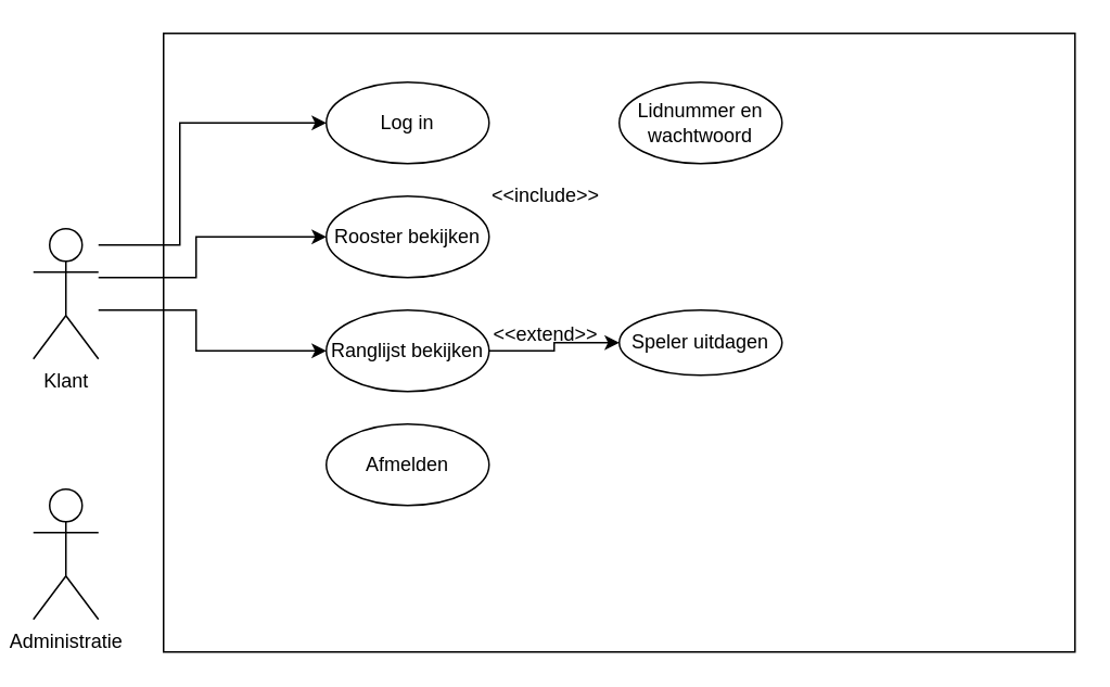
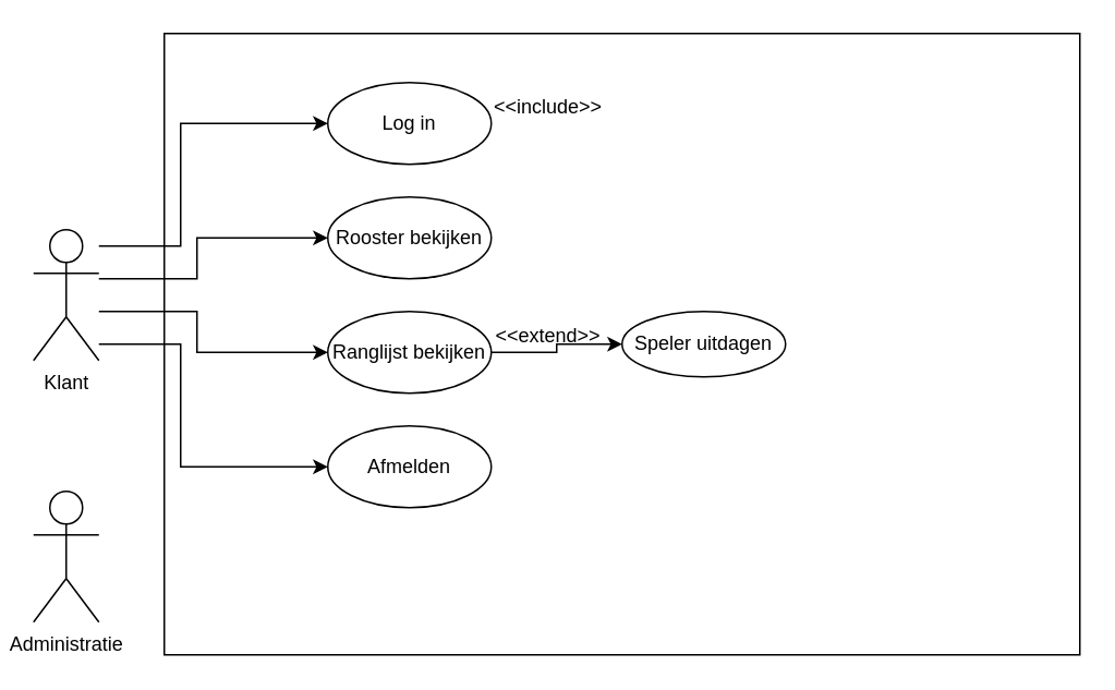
- <mxCell id="14" value="Lidnummer en wachtwoord" style="ellipse;whiteSpace=wrap;html=1;" parent="1" vertex="1"><mxGeometry x="380" y="50" width="100" height="50" as="geometry" /></mxCell>
- <mxCell id="15" value="&amp;lt;&amp;lt;include&amp;gt;&amp;gt;" style="text;html=1;align=center;verticalAlign=middle;whiteSpace=wrap;rounded=0;" parent="1" vertex="1"><mxGeometry x="310" y="105" width="50" height="30" as="geometry" /></mxCell>
+ <mxCell id="15" value="&amp;lt;&amp;lt;include&amp;gt;&amp;gt;" style="text;html=1;align=center;verticalAlign=middle;whiteSpace=wrap;rounded=0;" parent="1" vertex="1"><mxGeometry x="310" y="50" width="50" height="30" as="geometry" /></mxCell>
+ <mxCell id="4" style="edgeStyle=orthogonalEdgeStyle;rounded=0;orthogonalLoop=1;jettySize=auto;html=1;entryX=0;entryY=0.5;entryDx=0;entryDy=0;" parent="1" source="7" target="10" edge="1"><mxGeometry relative="1" as="geometry"><Array as="points"><mxPoint x="110" y="210" /><mxPoint x="110" y="285" /></Array></mxGeometry></mxCell>
